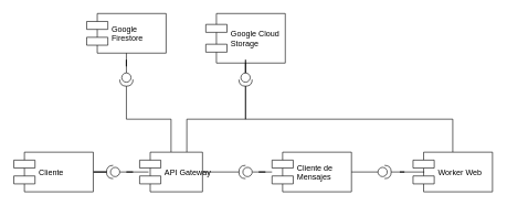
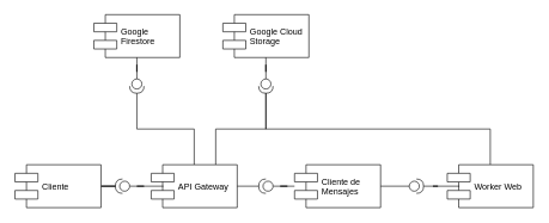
- <mxCell id="8" value="Google Cloud&#10;Storage" style="shape=component;align=left;spacingLeft=36;" parent="1" vertex="1"><mxGeometry x="310" y="20" width="120" height="75" as="geometry" /></mxCell>
+ <mxCell id="8" value="Google Cloud&#10;Storage" style="shape=component;align=left;spacingLeft=36;" parent="1" vertex="1"><mxGeometry x="310" y="20" width="120" height="60" as="geometry" /></mxCell>
- <mxCell id="11" value="API Gateway" style="shape=component;align=left;spacingLeft=36;" parent="1" vertex="1"><mxGeometry x="210" y="230" width="95" height="60" as="geometry" /></mxCell>
+ <mxCell id="11" value="API Gateway" style="shape=component;align=left;spacingLeft=36;" parent="1" vertex="1"><mxGeometry x="210" y="230" width="120" height="60" as="geometry" /></mxCell>
